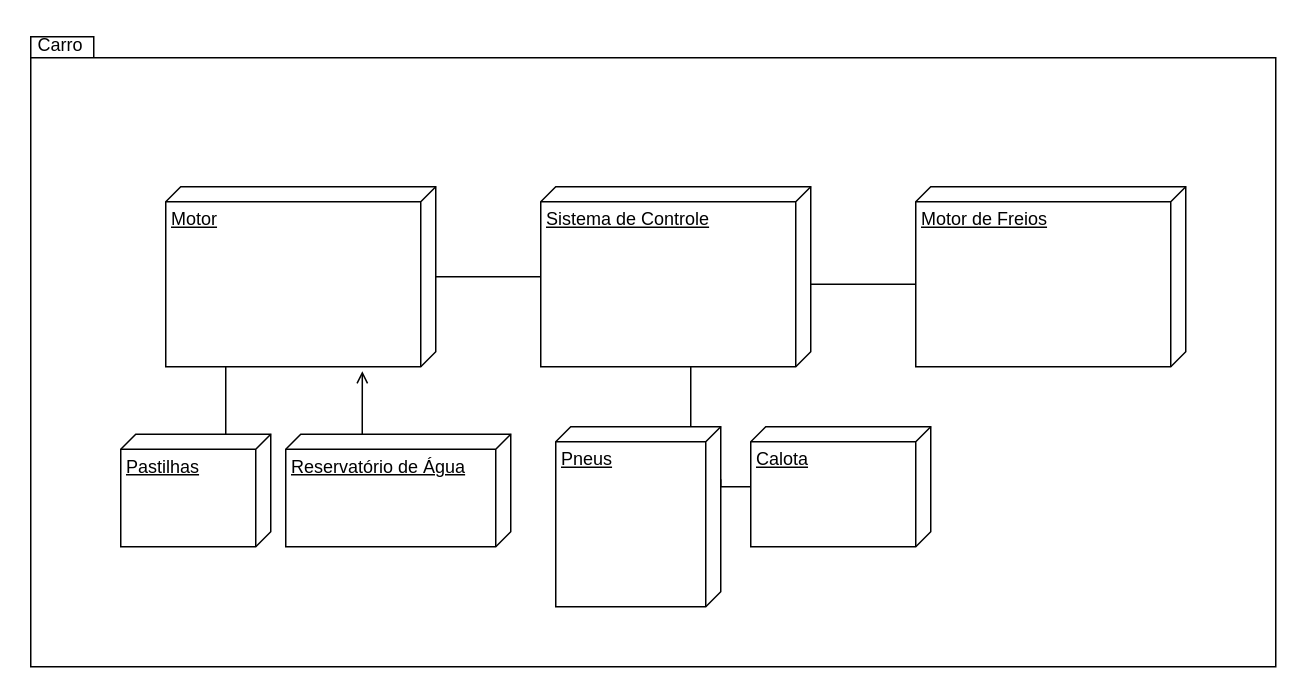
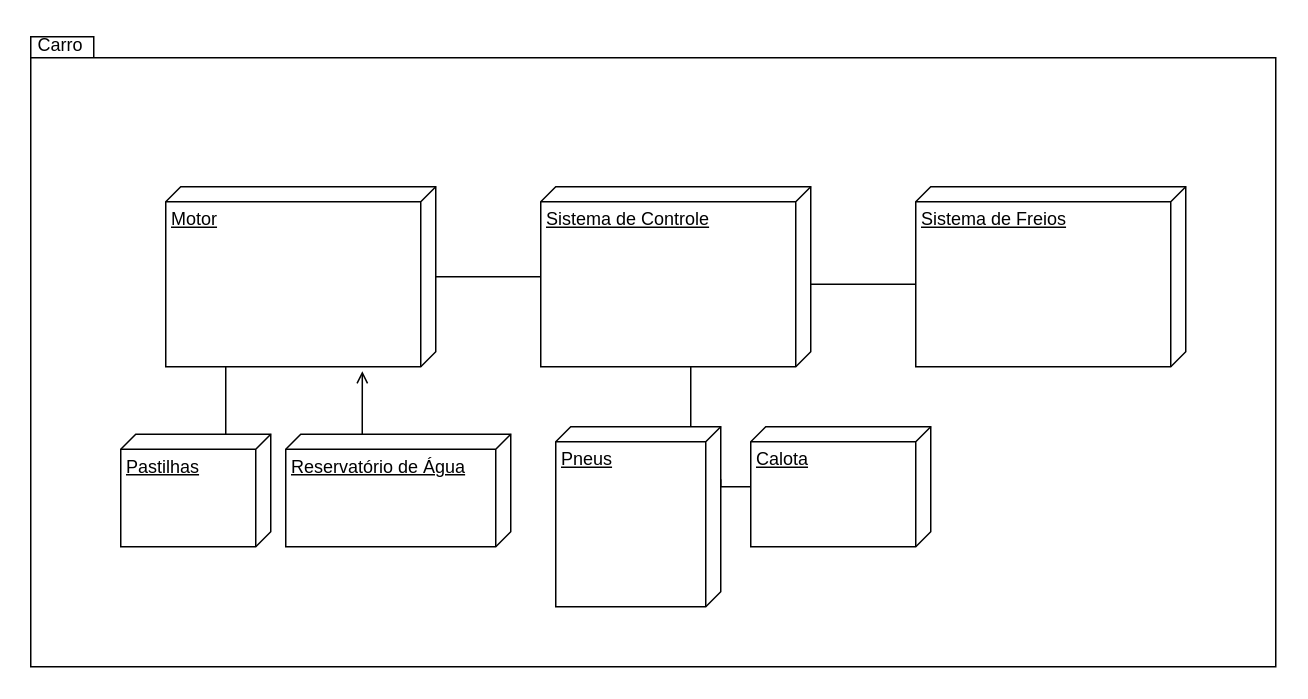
- <mxCell id="7" value="Motor de Freios" style="verticalAlign=top;align=left;spacingTop=8;spacingLeft=2;spacingRight=12;shape=cube;size=10;direction=south;fontStyle=4;html=1;" vertex="1" parent="1"><mxGeometry x="610" y="124" width="180" height="120" as="geometry" /></mxCell>
+ <mxCell id="7" value="Sistema de Freios" style="verticalAlign=top;align=left;spacingTop=8;spacingLeft=2;spacingRight=12;shape=cube;size=10;direction=south;fontStyle=4;html=1;" vertex="1" parent="1"><mxGeometry x="610" y="124" width="180" height="120" as="geometry" /></mxCell>
